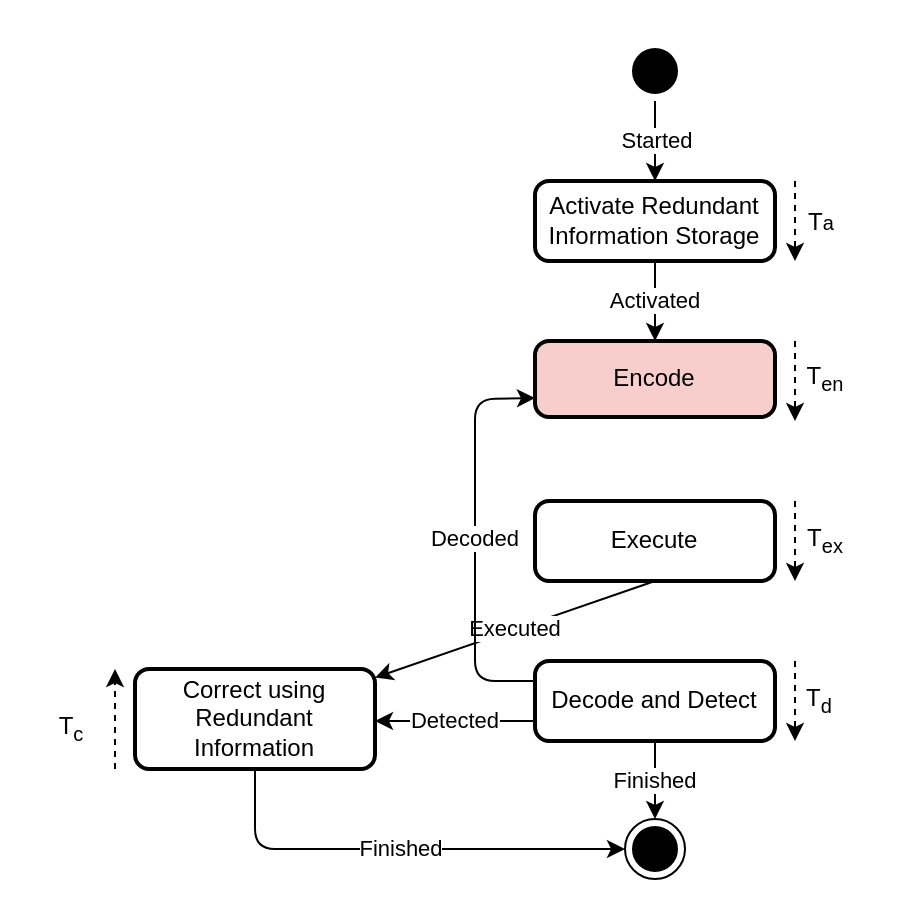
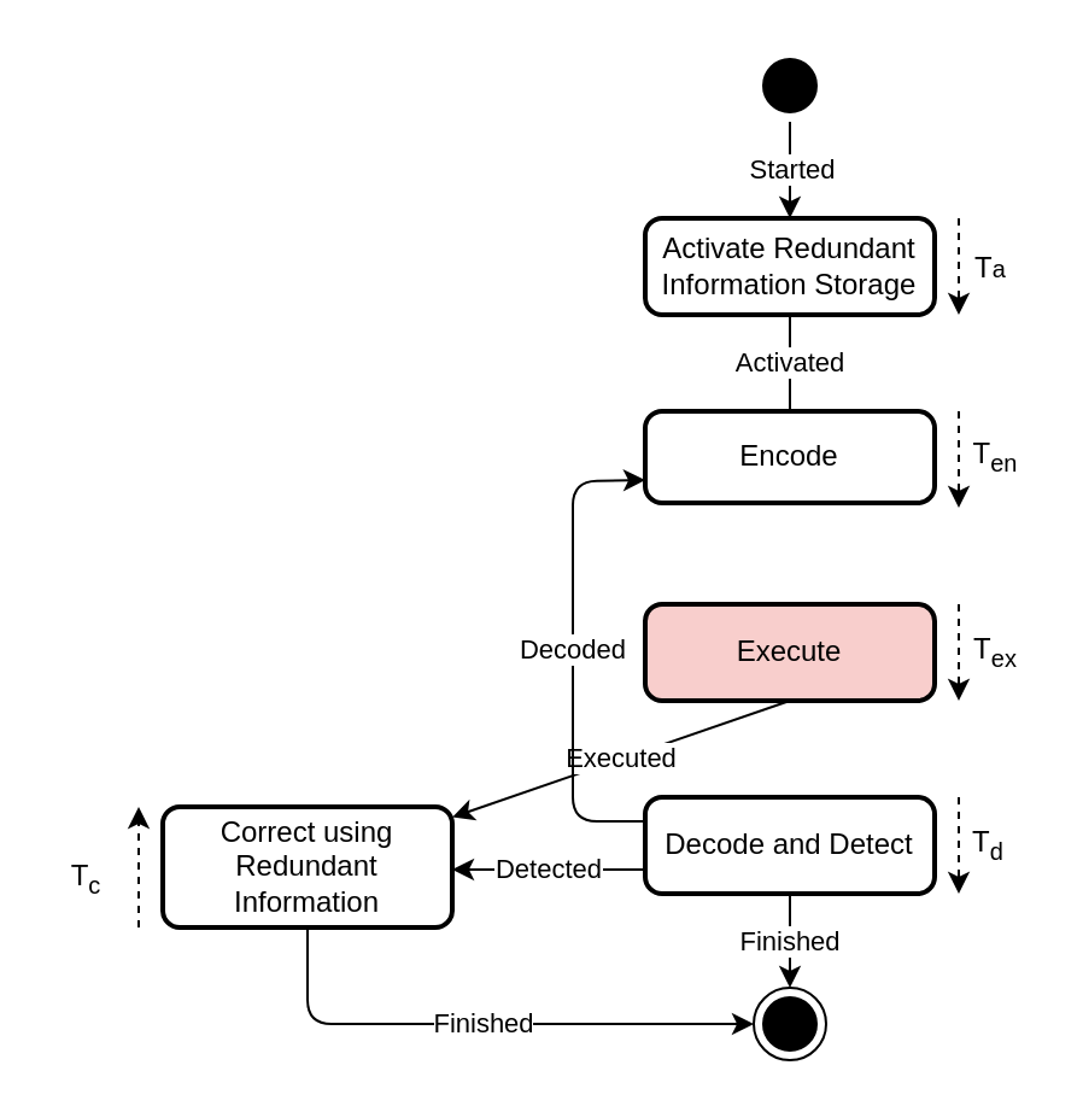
- <mxCell id="18" value="Activated" style="endArrow=classic;html=1;exitX=0.5;exitY=1;exitDx=0;exitDy=0;" parent="1" source="6" target="12" edge="1"><mxGeometry width="50" height="50" relative="1" as="geometry"><mxPoint x="367" y="300" as="sourcePoint" /><mxPoint x="417" y="250" as="targetPoint" /></mxGeometry></mxCell>
+ <mxCell id="18" value="Activated" style="endArrow=none;html=1;exitX=0.5;exitY=1;exitDx=0;exitDy=0;" parent="1" source="6" target="12" edge="1"><mxGeometry width="50" height="50" relative="1" as="geometry"><mxPoint x="367" y="300" as="sourcePoint" /><mxPoint x="417" y="250" as="targetPoint" /></mxGeometry></mxCell>
- <mxCell id="12" value="Encode" style="rounded=1;whiteSpace=wrap;html=1;absoluteArcSize=1;arcSize=14;strokeWidth=2;fillColor=#f8cecc;" parent="1" vertex="1"><mxGeometry x="267" y="170" width="120" height="38" as="geometry" /></mxCell>
+ <mxCell id="12" value="Encode" style="rounded=1;whiteSpace=wrap;html=1;absoluteArcSize=1;arcSize=14;strokeWidth=2;" parent="1" vertex="1"><mxGeometry x="267" y="170" width="120" height="38" as="geometry" /></mxCell>
- <mxCell id="15" value="Execute" style="rounded=1;whiteSpace=wrap;html=1;absoluteArcSize=1;arcSize=14;strokeWidth=2;" parent="1" vertex="1"><mxGeometry x="267" y="250" width="120" height="40" as="geometry" /></mxCell>
+ <mxCell id="15" value="Execute" style="rounded=1;whiteSpace=wrap;html=1;absoluteArcSize=1;arcSize=14;strokeWidth=2;fillColor=#f8cecc;" parent="1" vertex="1"><mxGeometry x="267" y="250" width="120" height="40" as="geometry" /></mxCell>
